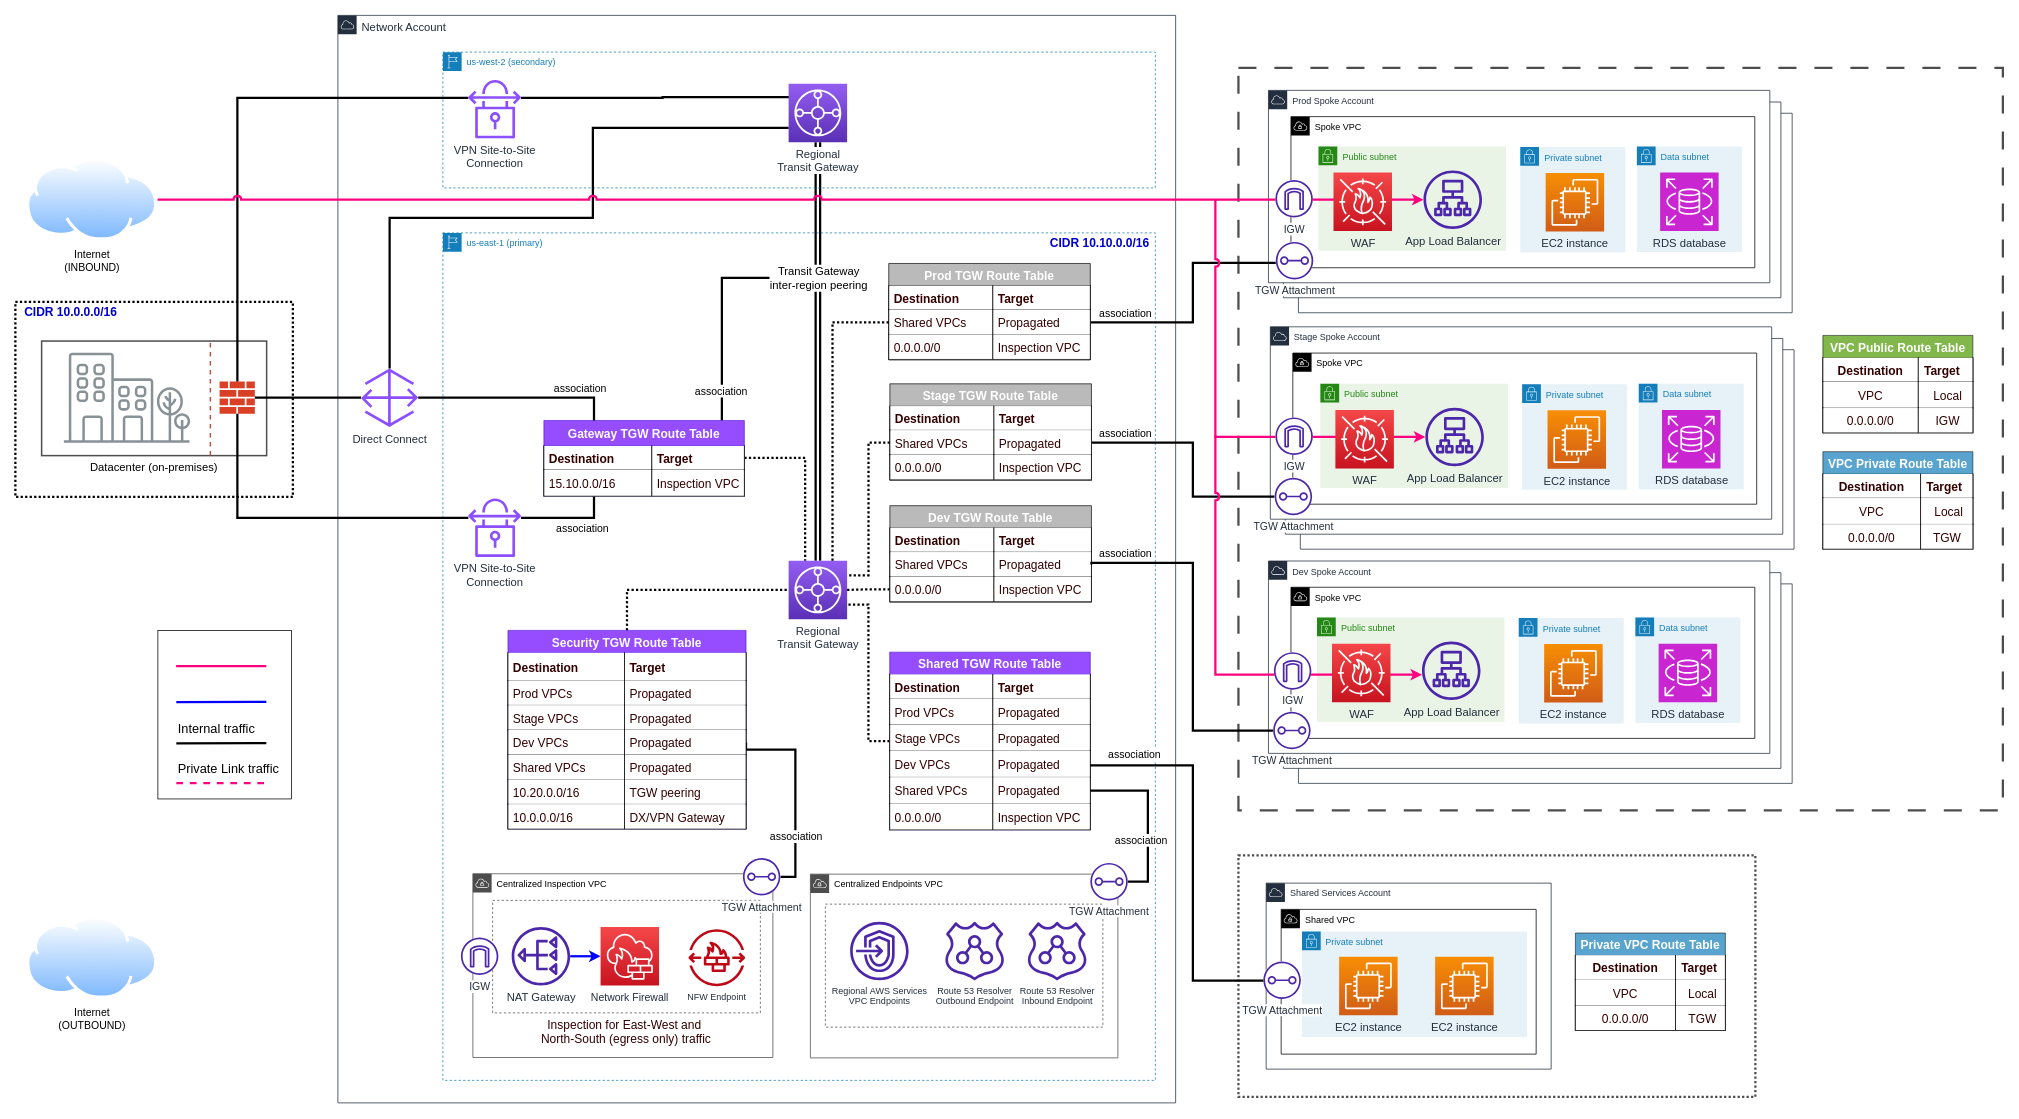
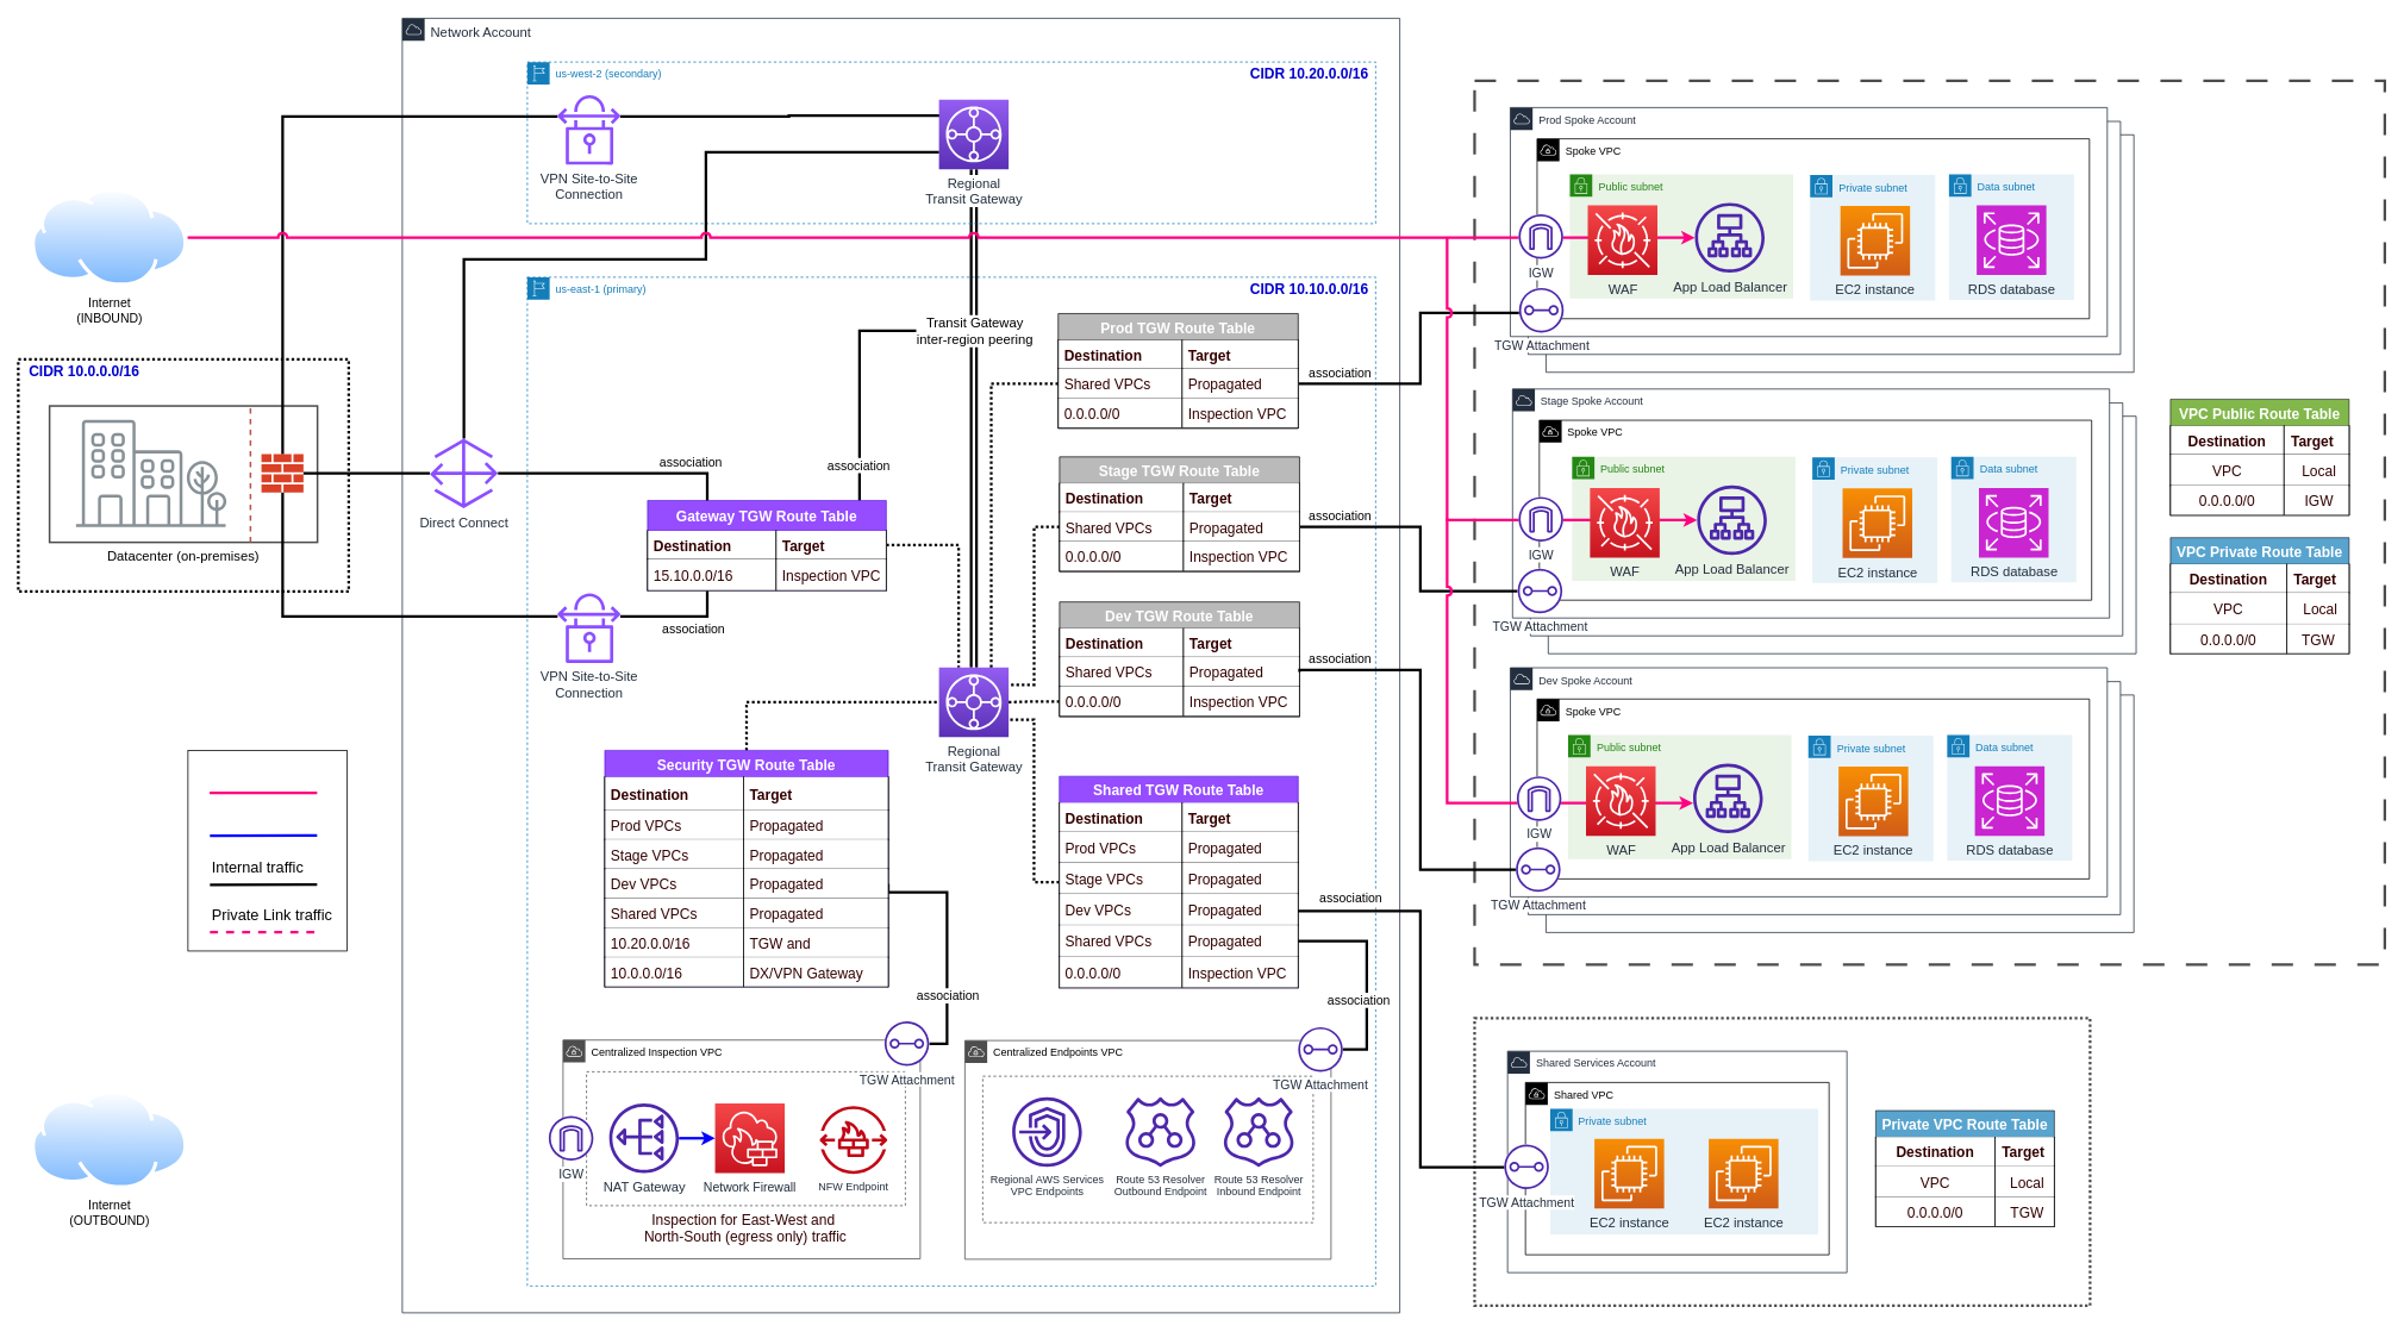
+ <mxCell id="245" value="CIDR&amp;nbsp;&lt;strong&gt;10.20.0.0/16&lt;/strong&gt;" style="text;html=1;strokeColor=none;fillColor=none;align=center;verticalAlign=middle;whiteSpace=wrap;rounded=0;fontStyle=1;fontColor=#0000CC;fontSize=16;" parent="1" vertex="1"><mxGeometry x="1392" y="69" width="148" height="26" as="geometry" /></mxCell>
- <mxCell id="38" value="TGW peering" style="shape=partialRectangle;connectable=0;fillColor=#FFFFFF;top=0;left=1;bottom=1;right=1;align=left;spacingLeft=5;overflow=hidden;labelBackgroundColor=none;strokeColor=#000000;strokeWidth=1;fontSize=16;fontColor=#330000;" parent="36" vertex="1"><mxGeometry x="155.42" width="162.06" height="33" as="geometry"><mxRectangle width="162.06" height="33" as="alternateBounds" /></mxGeometry></mxCell>
+ <mxCell id="38" value="TGW and" style="shape=partialRectangle;connectable=0;fillColor=#FFFFFF;top=0;left=1;bottom=1;right=1;align=left;spacingLeft=5;overflow=hidden;labelBackgroundColor=none;strokeColor=#000000;strokeWidth=1;fontSize=16;fontColor=#330000;" parent="36" vertex="1"><mxGeometry x="155.42" width="162.06" height="33" as="geometry"><mxRectangle width="162.06" height="33" as="alternateBounds" /></mxGeometry></mxCell>
